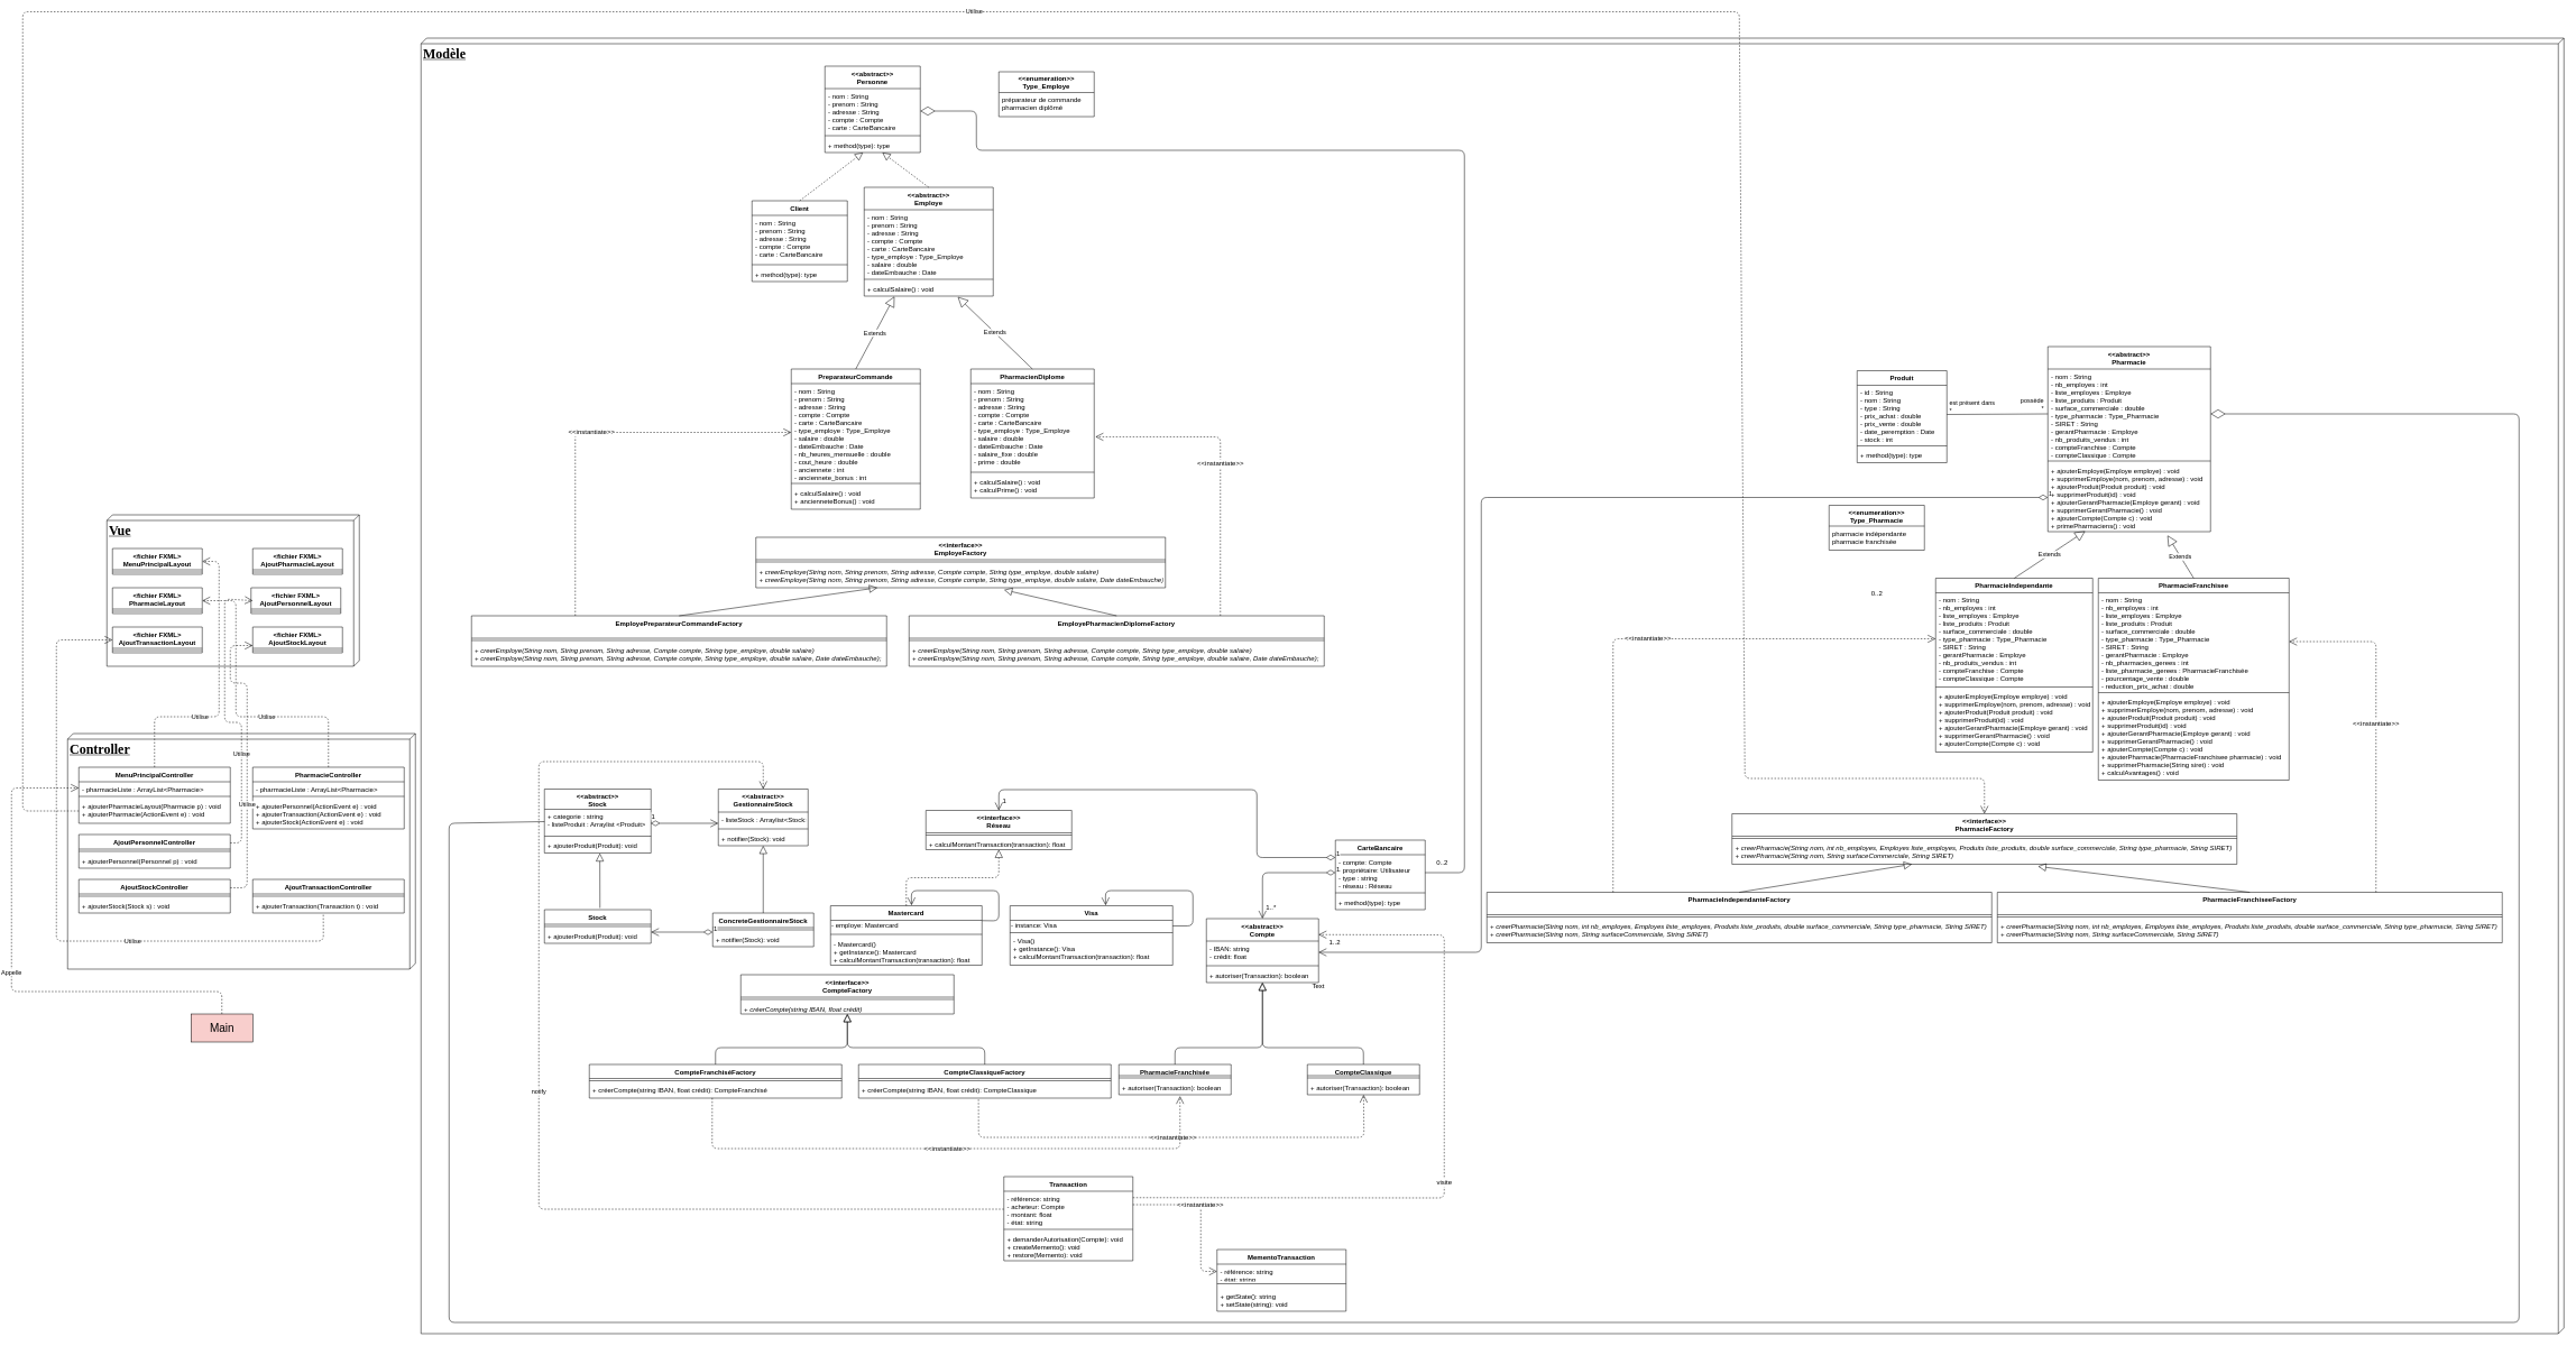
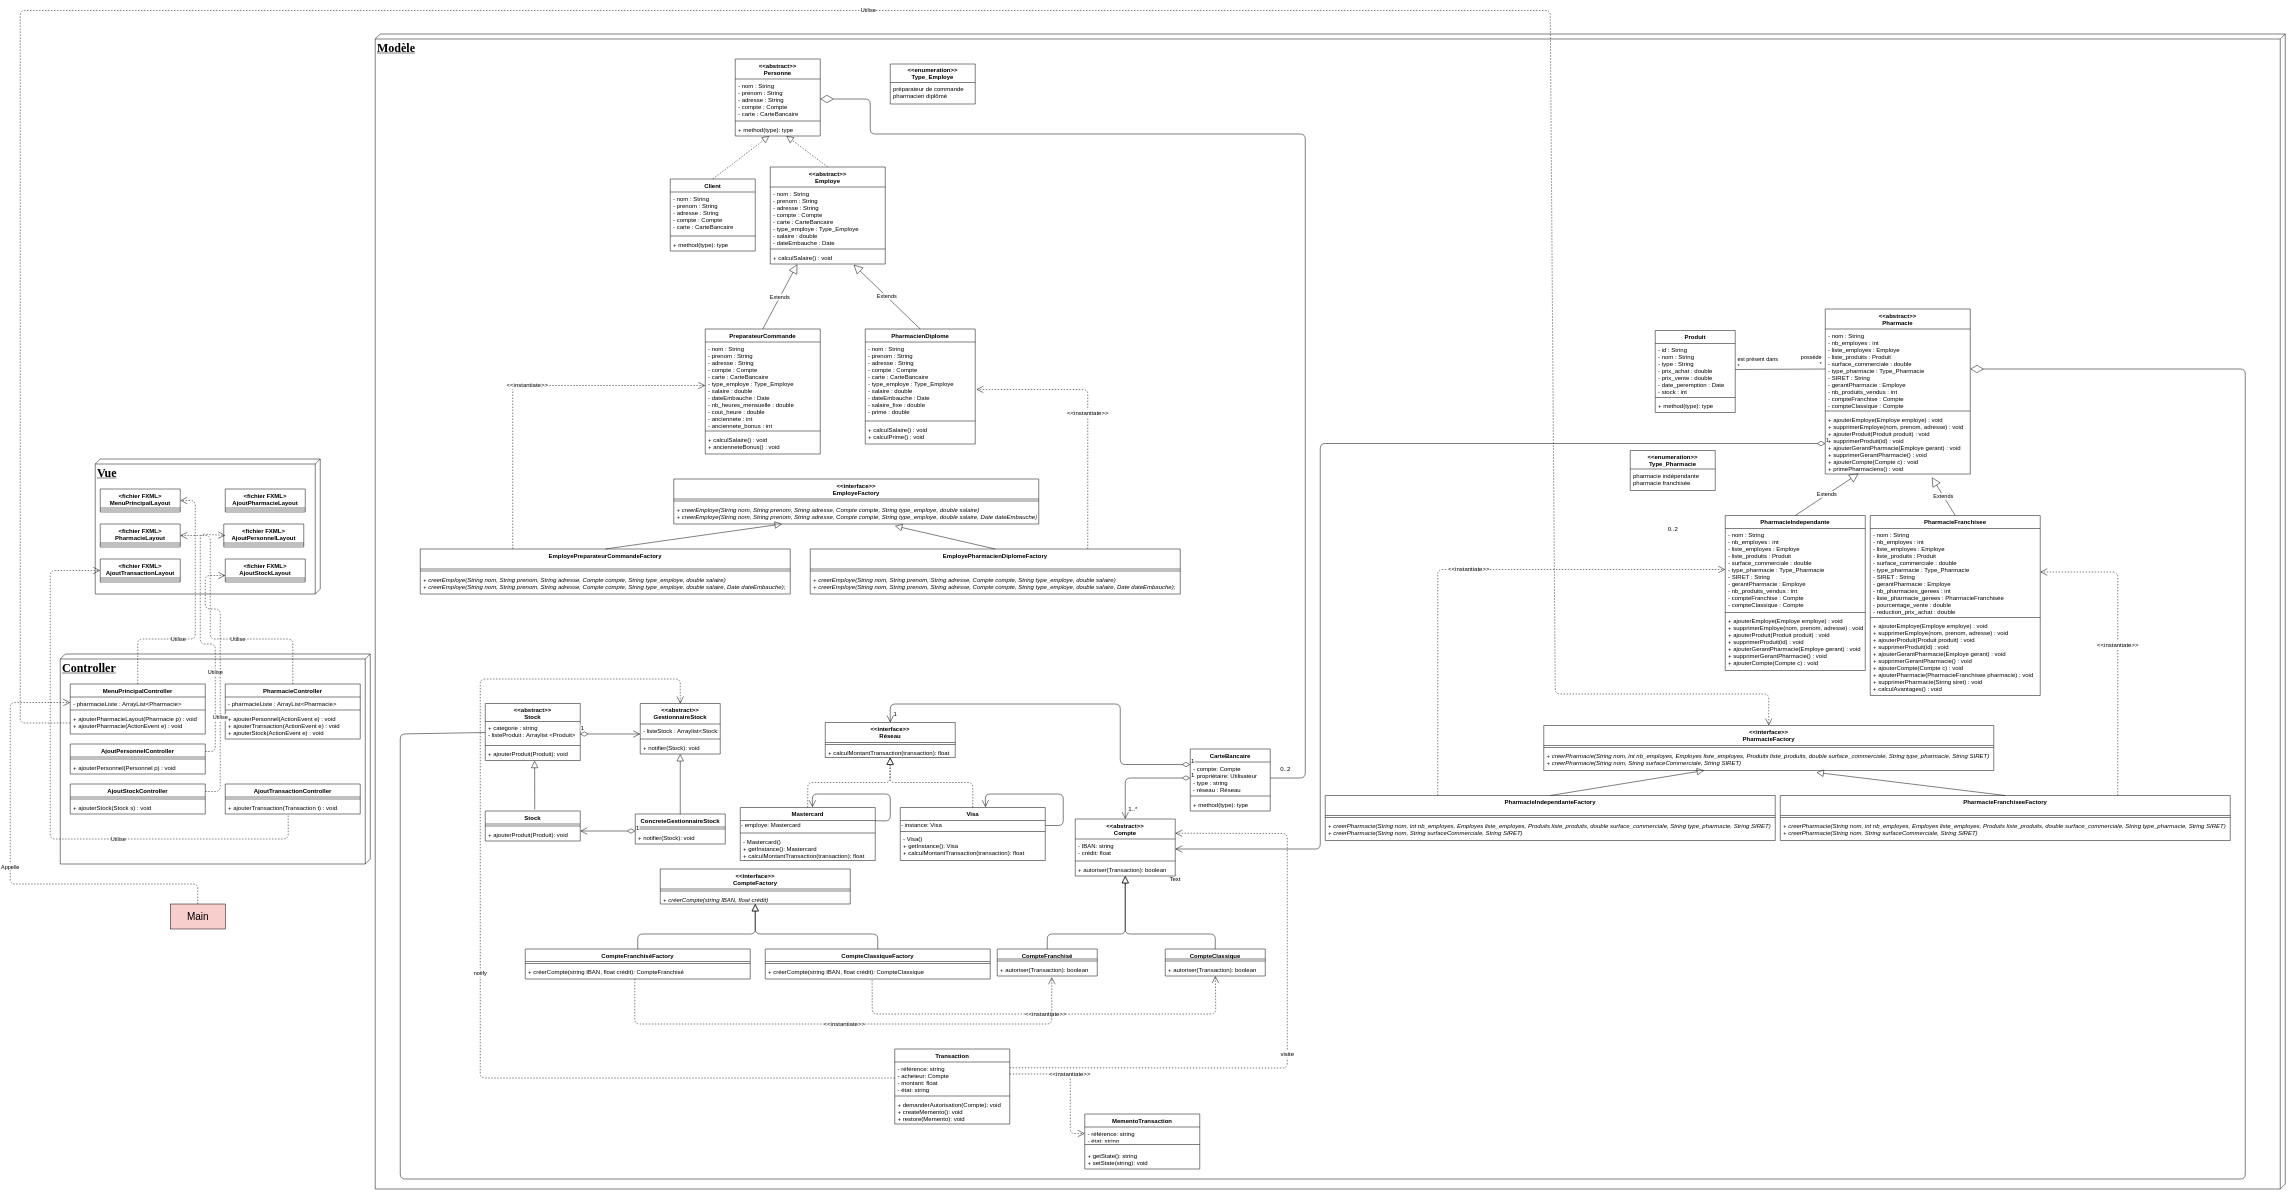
+ <mxCell id="16" value="" style="endArrow=block;dashed=1;endFill=0;endSize=12;html=1;fontSize=12;exitX=0.5;exitY=0;exitDx=0;exitDy=0;" parent="1" source="7" target="6" edge="1"><mxGeometry width="160" relative="1" as="geometry"><mxPoint x="1820" y="1434" as="sourcePoint" /><mxPoint x="1980" y="1434" as="targetPoint" /><Array as="points"><mxPoint x="1945" y="1564" /><mxPoint x="1779" y="1564" /></Array></mxGeometry></mxCell>
- <mxCell id="198" value="1..2" style="text;html=1;strokeColor=none;fillColor=none;align=center;verticalAlign=middle;whiteSpace=wrap;rounded=0;" vertex="1" parent="1"><mxGeometry x="2359" y="1670" width="40" height="20" as="geometry" /></mxCell>
- <mxCell id="24" value="PharmacieFranchisée" style="swimlane;fontStyle=1;align=center;verticalAlign=top;childLayout=stackLayout;horizontal=1;startSize=20;horizontalStack=0;resizeParent=1;resizeParentMax=0;resizeLast=0;collapsible=1;marginBottom=0;fontSize=12;" parent="1" vertex="1"><mxGeometry x="1994" y="1897" width="200" height="54" as="geometry" /></mxCell>
+ <mxCell id="24" value="CompteFranchisé" style="swimlane;fontStyle=1;align=center;verticalAlign=top;childLayout=stackLayout;horizontal=1;startSize=20;horizontalStack=0;resizeParent=1;resizeParentMax=0;resizeLast=0;collapsible=1;marginBottom=0;fontSize=12;" parent="1" vertex="1"><mxGeometry x="1994" y="1897" width="200" height="54" as="geometry" /></mxCell>
